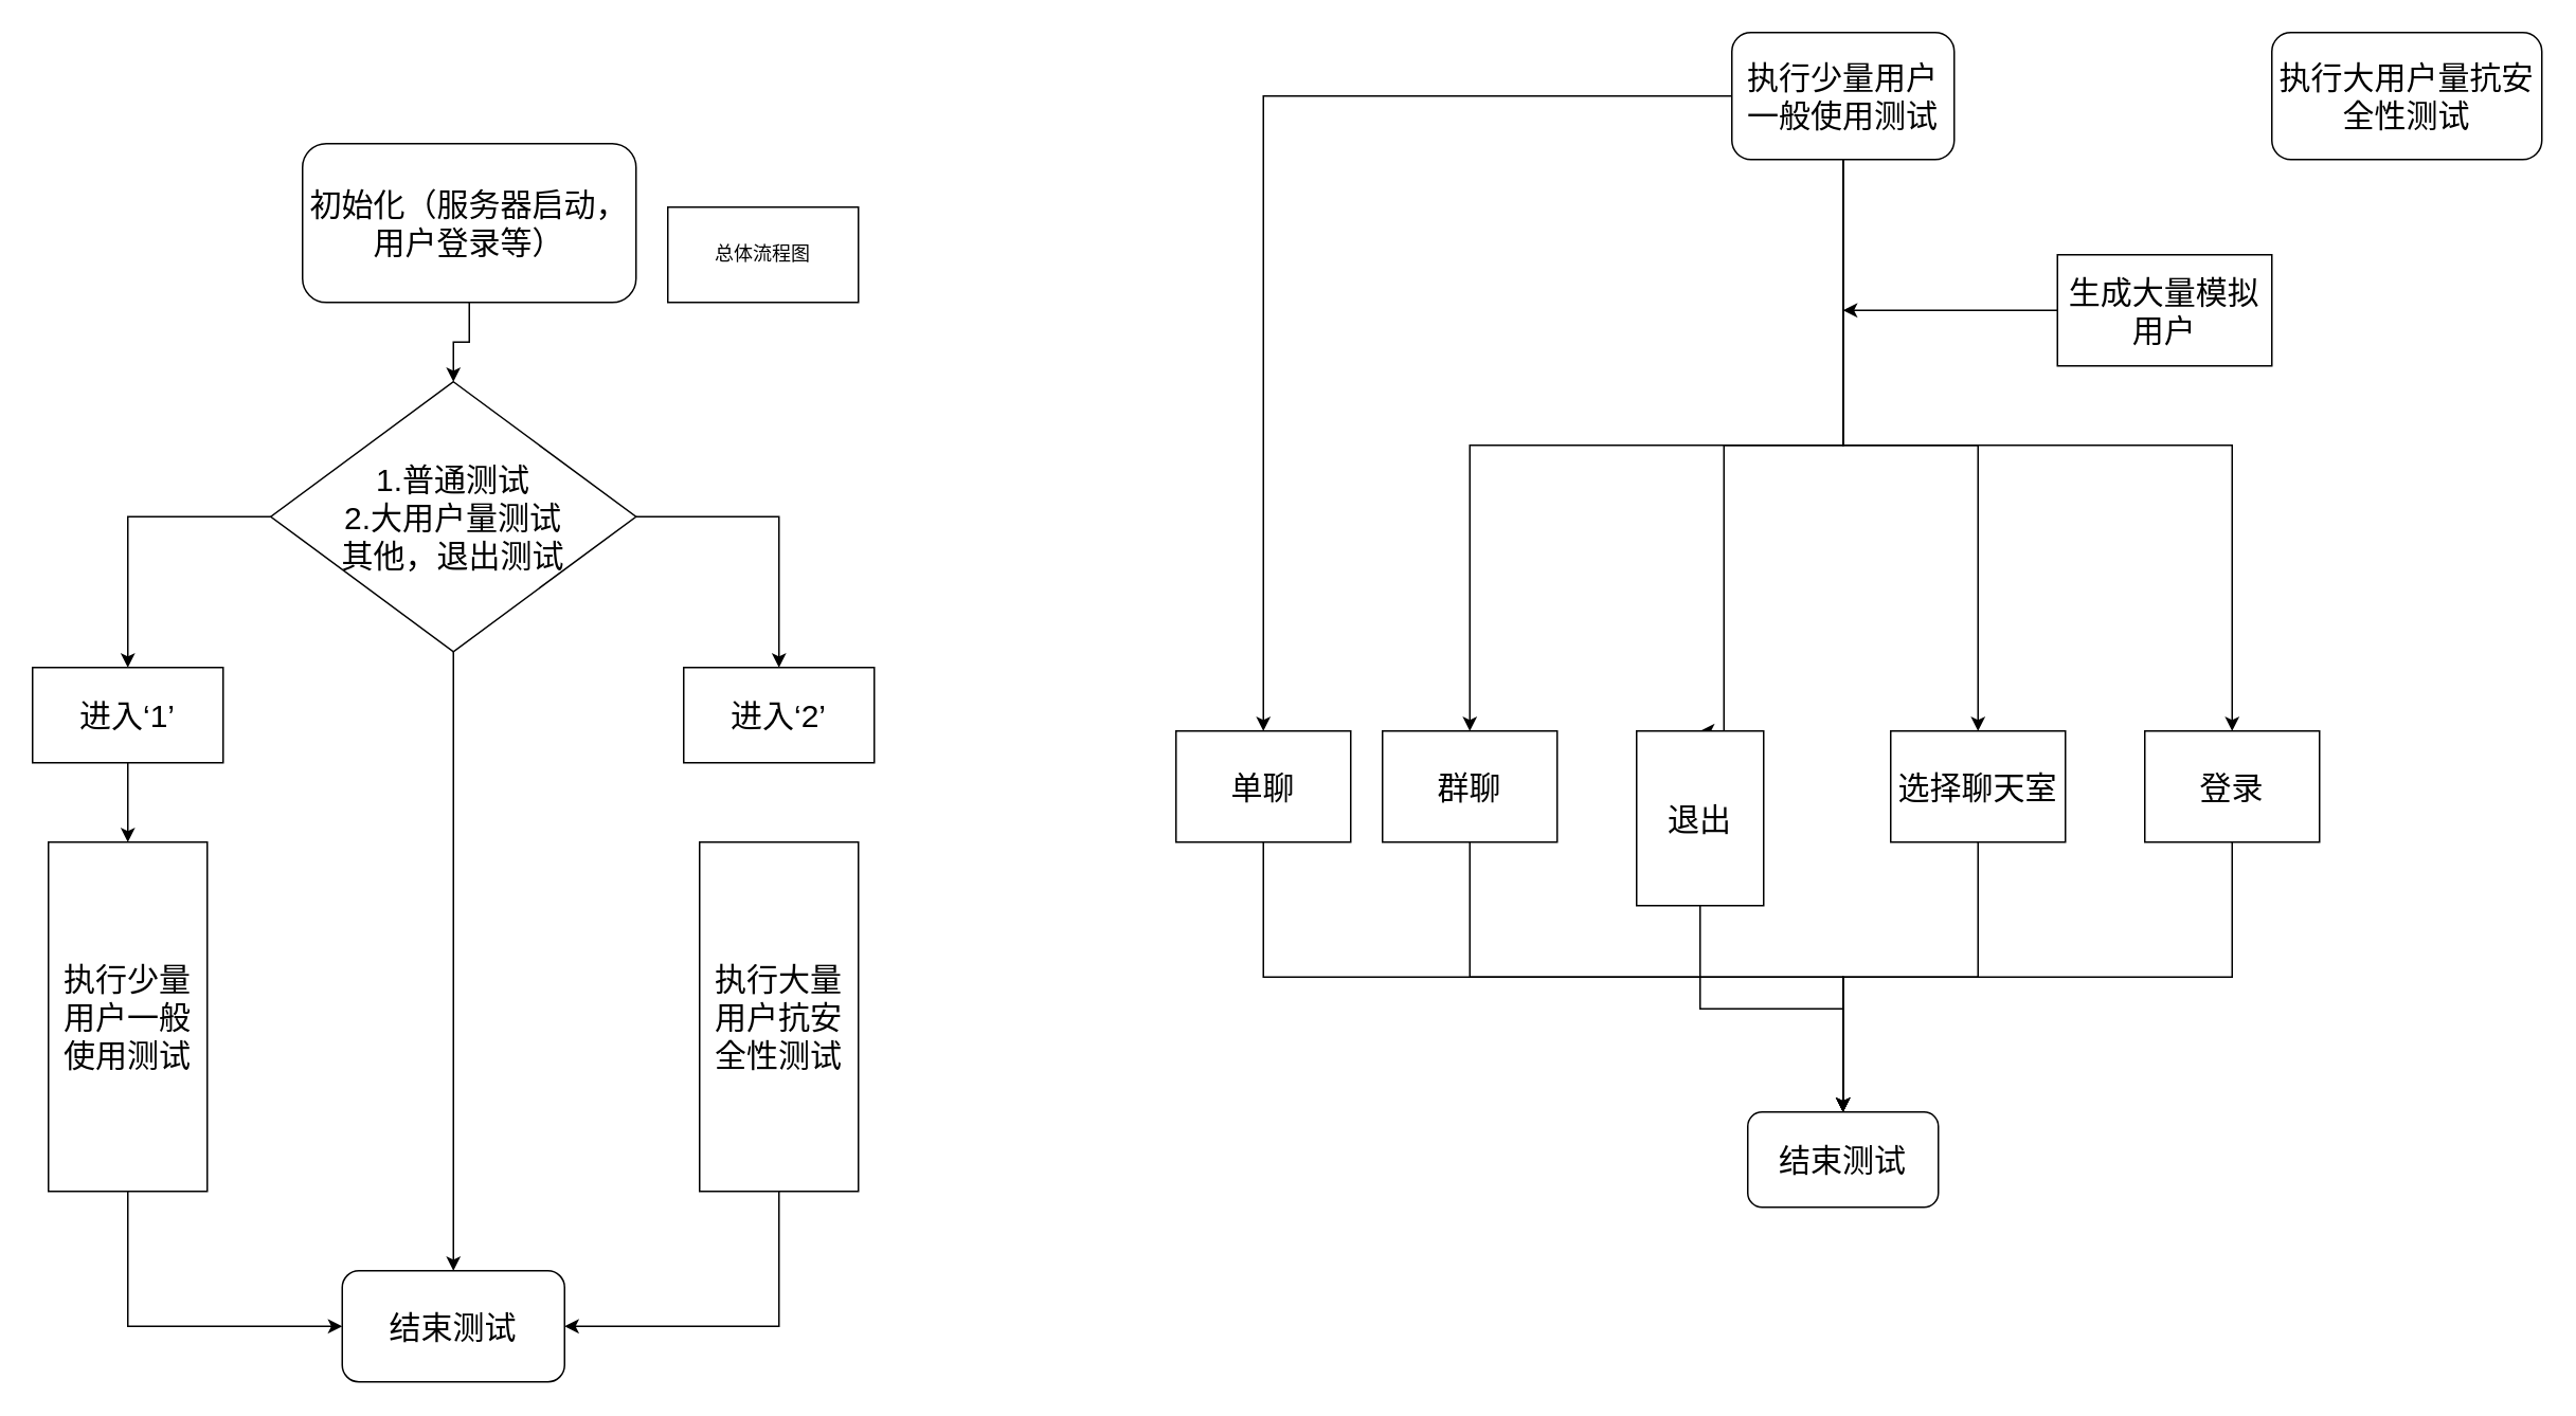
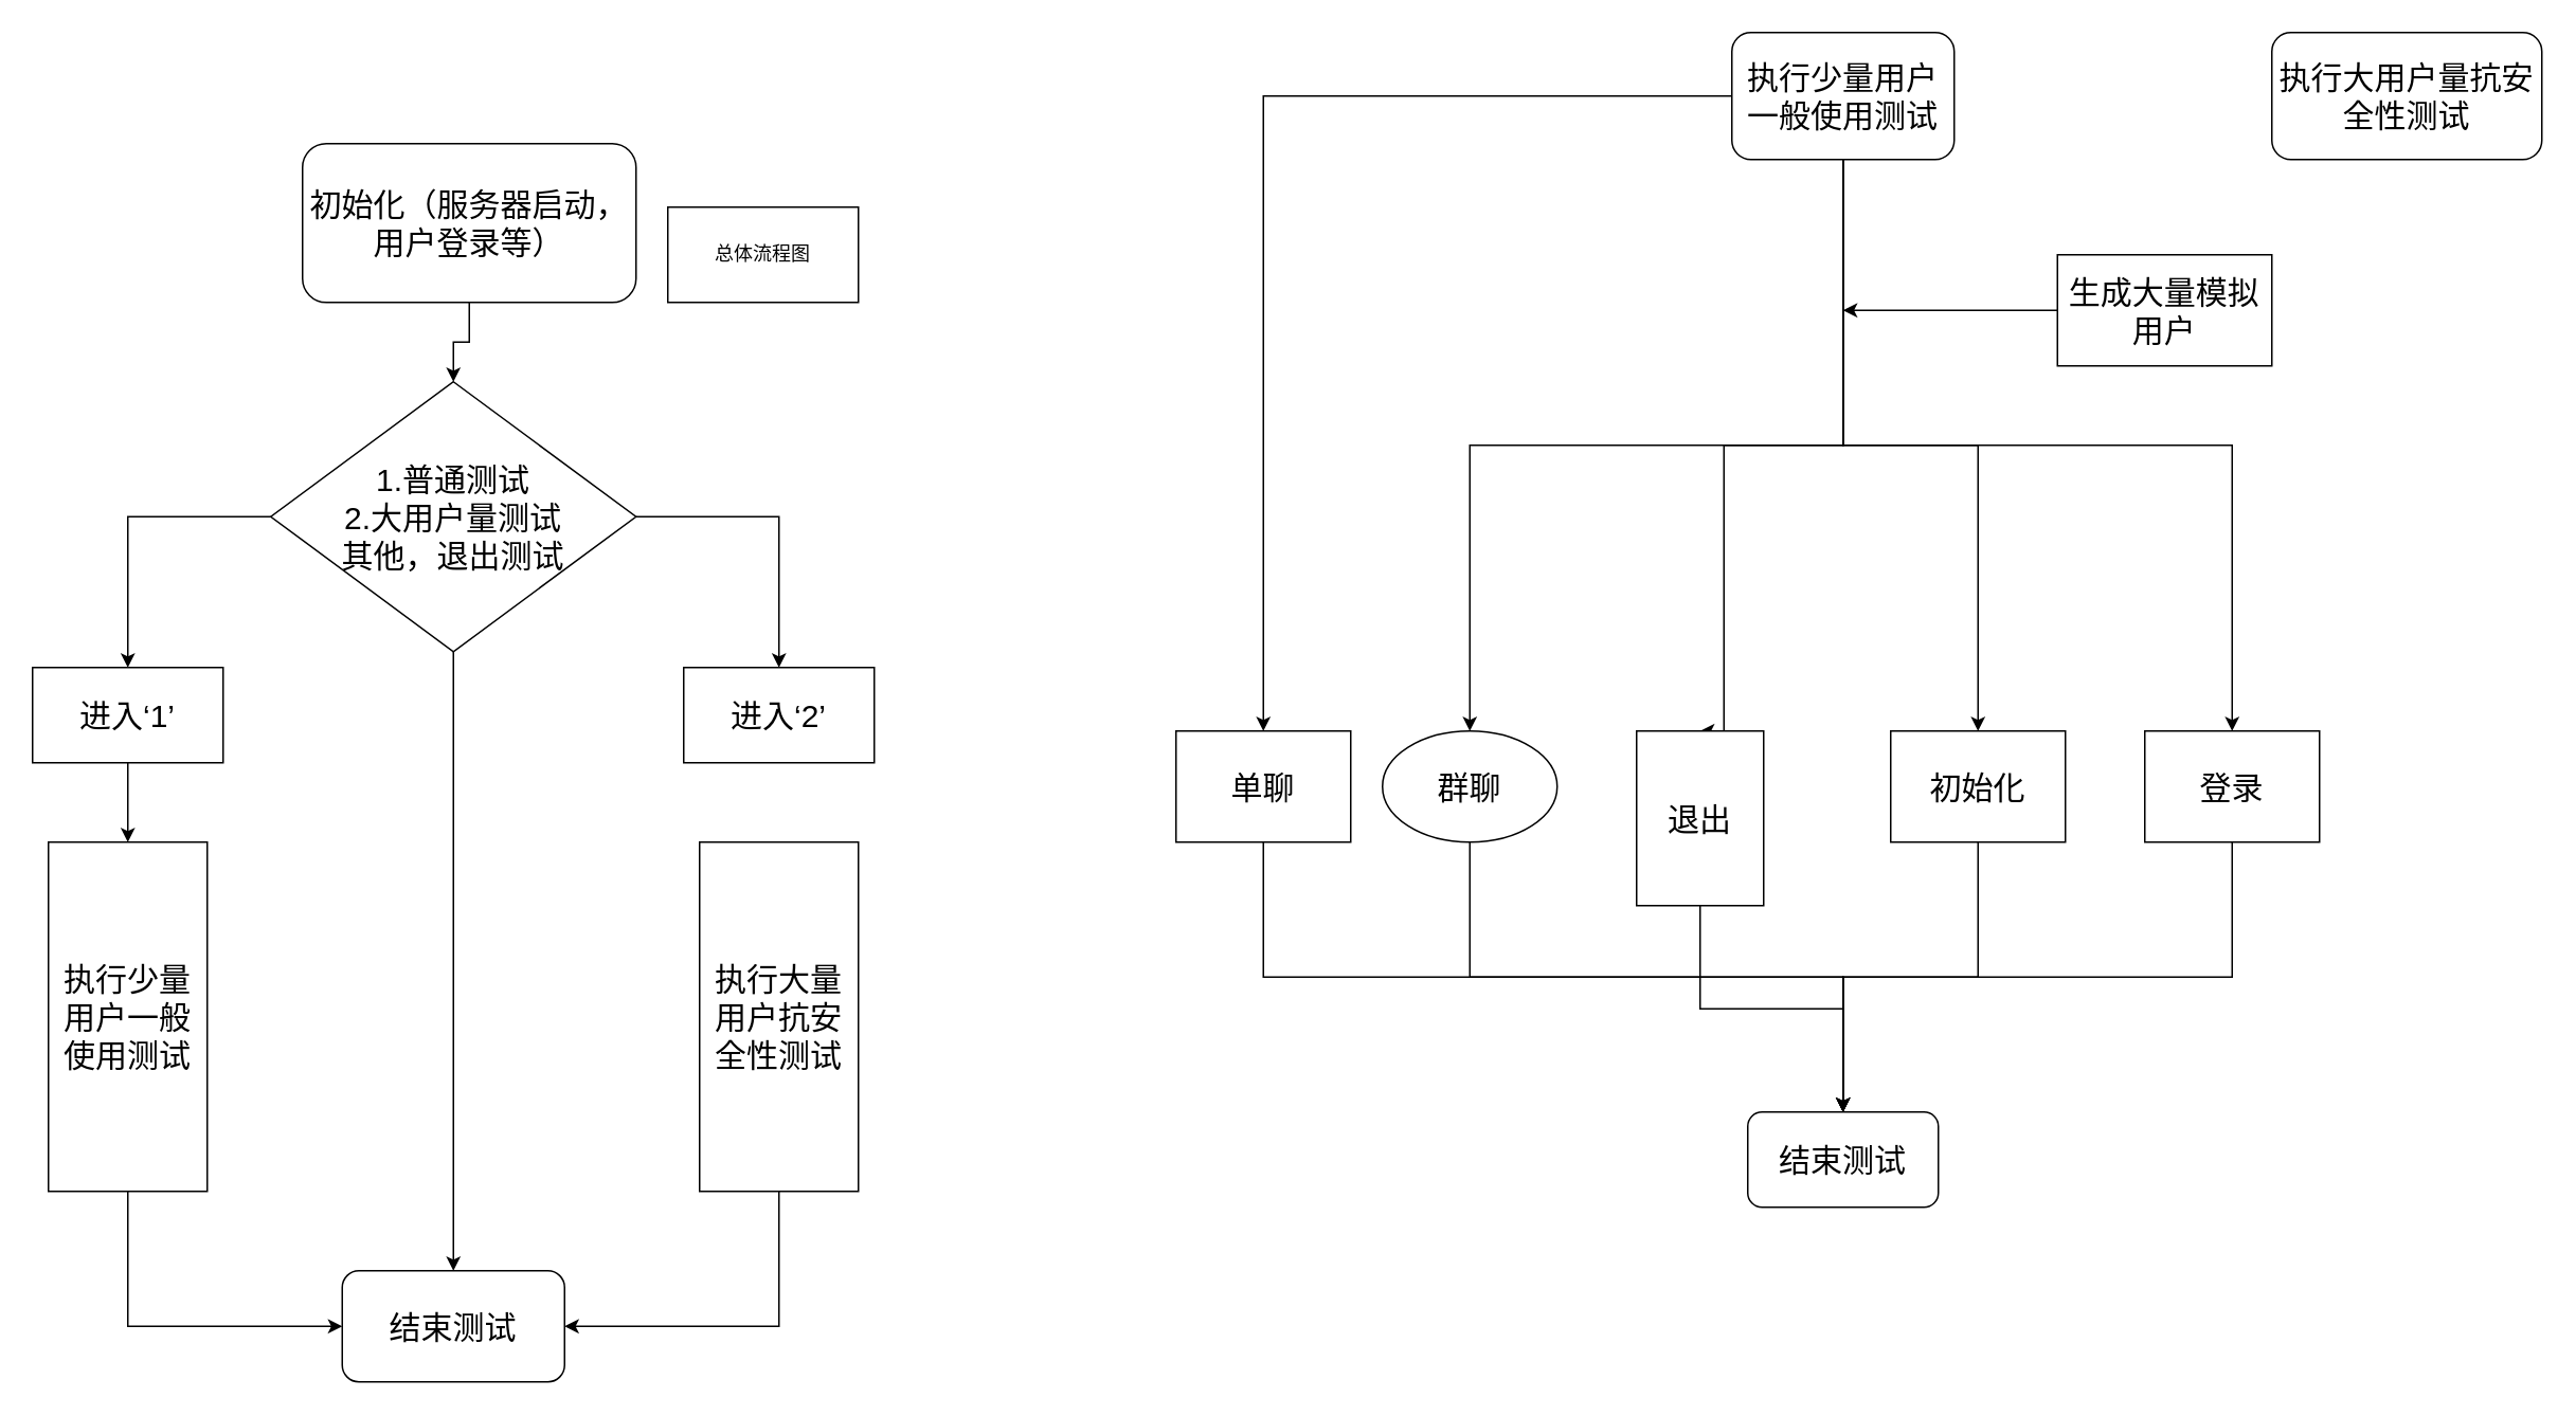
- <mxCell id="25" value="&lt;font style=&quot;font-size: 20px;&quot;&gt;群聊&lt;/font&gt;" style="rounded=0;whiteSpace=wrap;html=1;" parent="1" vertex="1"><mxGeometry x="870" y="460" width="110" height="70" as="geometry" /></mxCell>
+ <mxCell id="25" value="&lt;font style=&quot;font-size: 20px;&quot;&gt;群聊&lt;/font&gt;" style="ellipse;whiteSpace=wrap;html=1;" parent="1" vertex="1"><mxGeometry x="870" y="460" width="110" height="70" as="geometry" /></mxCell>
- <mxCell id="29" value="&lt;span style=&quot;font-size: 20px;&quot;&gt;选择聊天室&lt;/span&gt;" style="rounded=0;whiteSpace=wrap;html=1;" parent="1" vertex="1"><mxGeometry x="1190" y="460" width="110" height="70" as="geometry" /></mxCell>
+ <mxCell id="29" value="&lt;span style=&quot;font-size: 20px;&quot;&gt;初始化&lt;/span&gt;" style="rounded=0;whiteSpace=wrap;html=1;" parent="1" vertex="1"><mxGeometry x="1190" y="460" width="110" height="70" as="geometry" /></mxCell>
